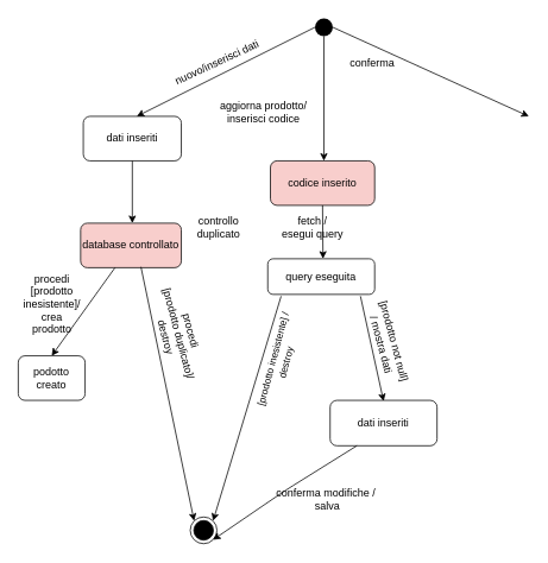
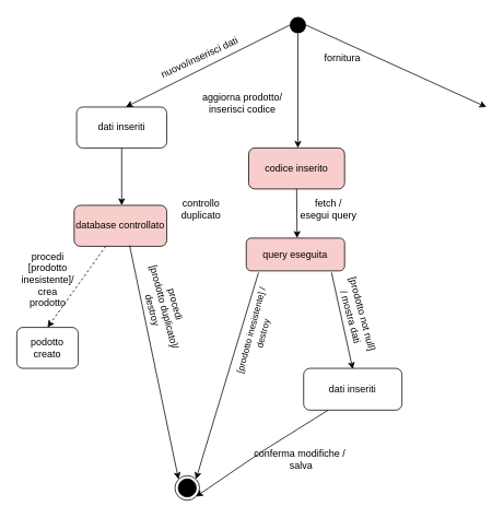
- <mxCell id="8" value="&lt;font style=&quot;vertical-align: inherit&quot;&gt;&lt;font style=&quot;vertical-align: inherit&quot;&gt;conferma&lt;/font&gt;&lt;/font&gt;" style="text;html=1;align=center;verticalAlign=middle;resizable=0;points=[];autosize=1;" parent="1" vertex="1"><mxGeometry x="387" y="60" width="60" height="20" as="geometry" /></mxCell>
+ <mxCell id="8" value="&lt;font style=&quot;vertical-align: inherit&quot;&gt;&lt;font style=&quot;vertical-align: inherit&quot;&gt;fornitura&lt;/font&gt;&lt;/font&gt;" style="text;html=1;align=center;verticalAlign=middle;resizable=0;points=[];autosize=1;" parent="1" vertex="1"><mxGeometry x="387" y="60" width="60" height="20" as="geometry" /></mxCell>
- <mxCell id="20" value="fetch / &lt;br&gt;esegui query" style="text;html=1;align=center;verticalAlign=middle;resizable=0;points=[];autosize=1;" vertex="1" parent="1"><mxGeometry x="310" y="240" width="80" height="30" as="geometry" /></mxCell>
+ <mxCell id="20" value="fetch / &lt;br&gt;esegui query" style="text;html=1;align=center;verticalAlign=middle;resizable=0;points=[];autosize=1;" vertex="1" parent="1"><mxGeometry x="360" y="240" width="80" height="30" as="geometry" /></mxCell>
- <mxCell id="21" value="query eseguita" style="rounded=1;whiteSpace=wrap;html=1;" vertex="1" parent="1"><mxGeometry x="300" y="290" width="120" height="40" as="geometry" /></mxCell>
+ <mxCell id="21" value="query eseguita" style="rounded=1;whiteSpace=wrap;html=1;fillColor=#f8cecc;" vertex="1" parent="1"><mxGeometry x="300" y="290" width="120" height="40" as="geometry" /></mxCell>
- <mxCell id="15" value="" style="endArrow=classic;html=1;entryX=0.5;entryY=0;entryDx=0;entryDy=0;" parent="1" source="13" target="11" edge="1"><mxGeometry width="50" height="50" relative="1" as="geometry"><mxPoint x="141" y="303" as="sourcePoint" /><mxPoint x="280" y="290" as="targetPoint" /></mxGeometry></mxCell>
+ <mxCell id="15" value="" style="endArrow=classic;html=1;entryX=0.5;entryY=0;entryDx=0;entryDy=0;dashed=1;" parent="1" source="13" target="11" edge="1"><mxGeometry width="50" height="50" relative="1" as="geometry"><mxPoint x="141" y="303" as="sourcePoint" /><mxPoint x="280" y="290" as="targetPoint" /></mxGeometry></mxCell>
